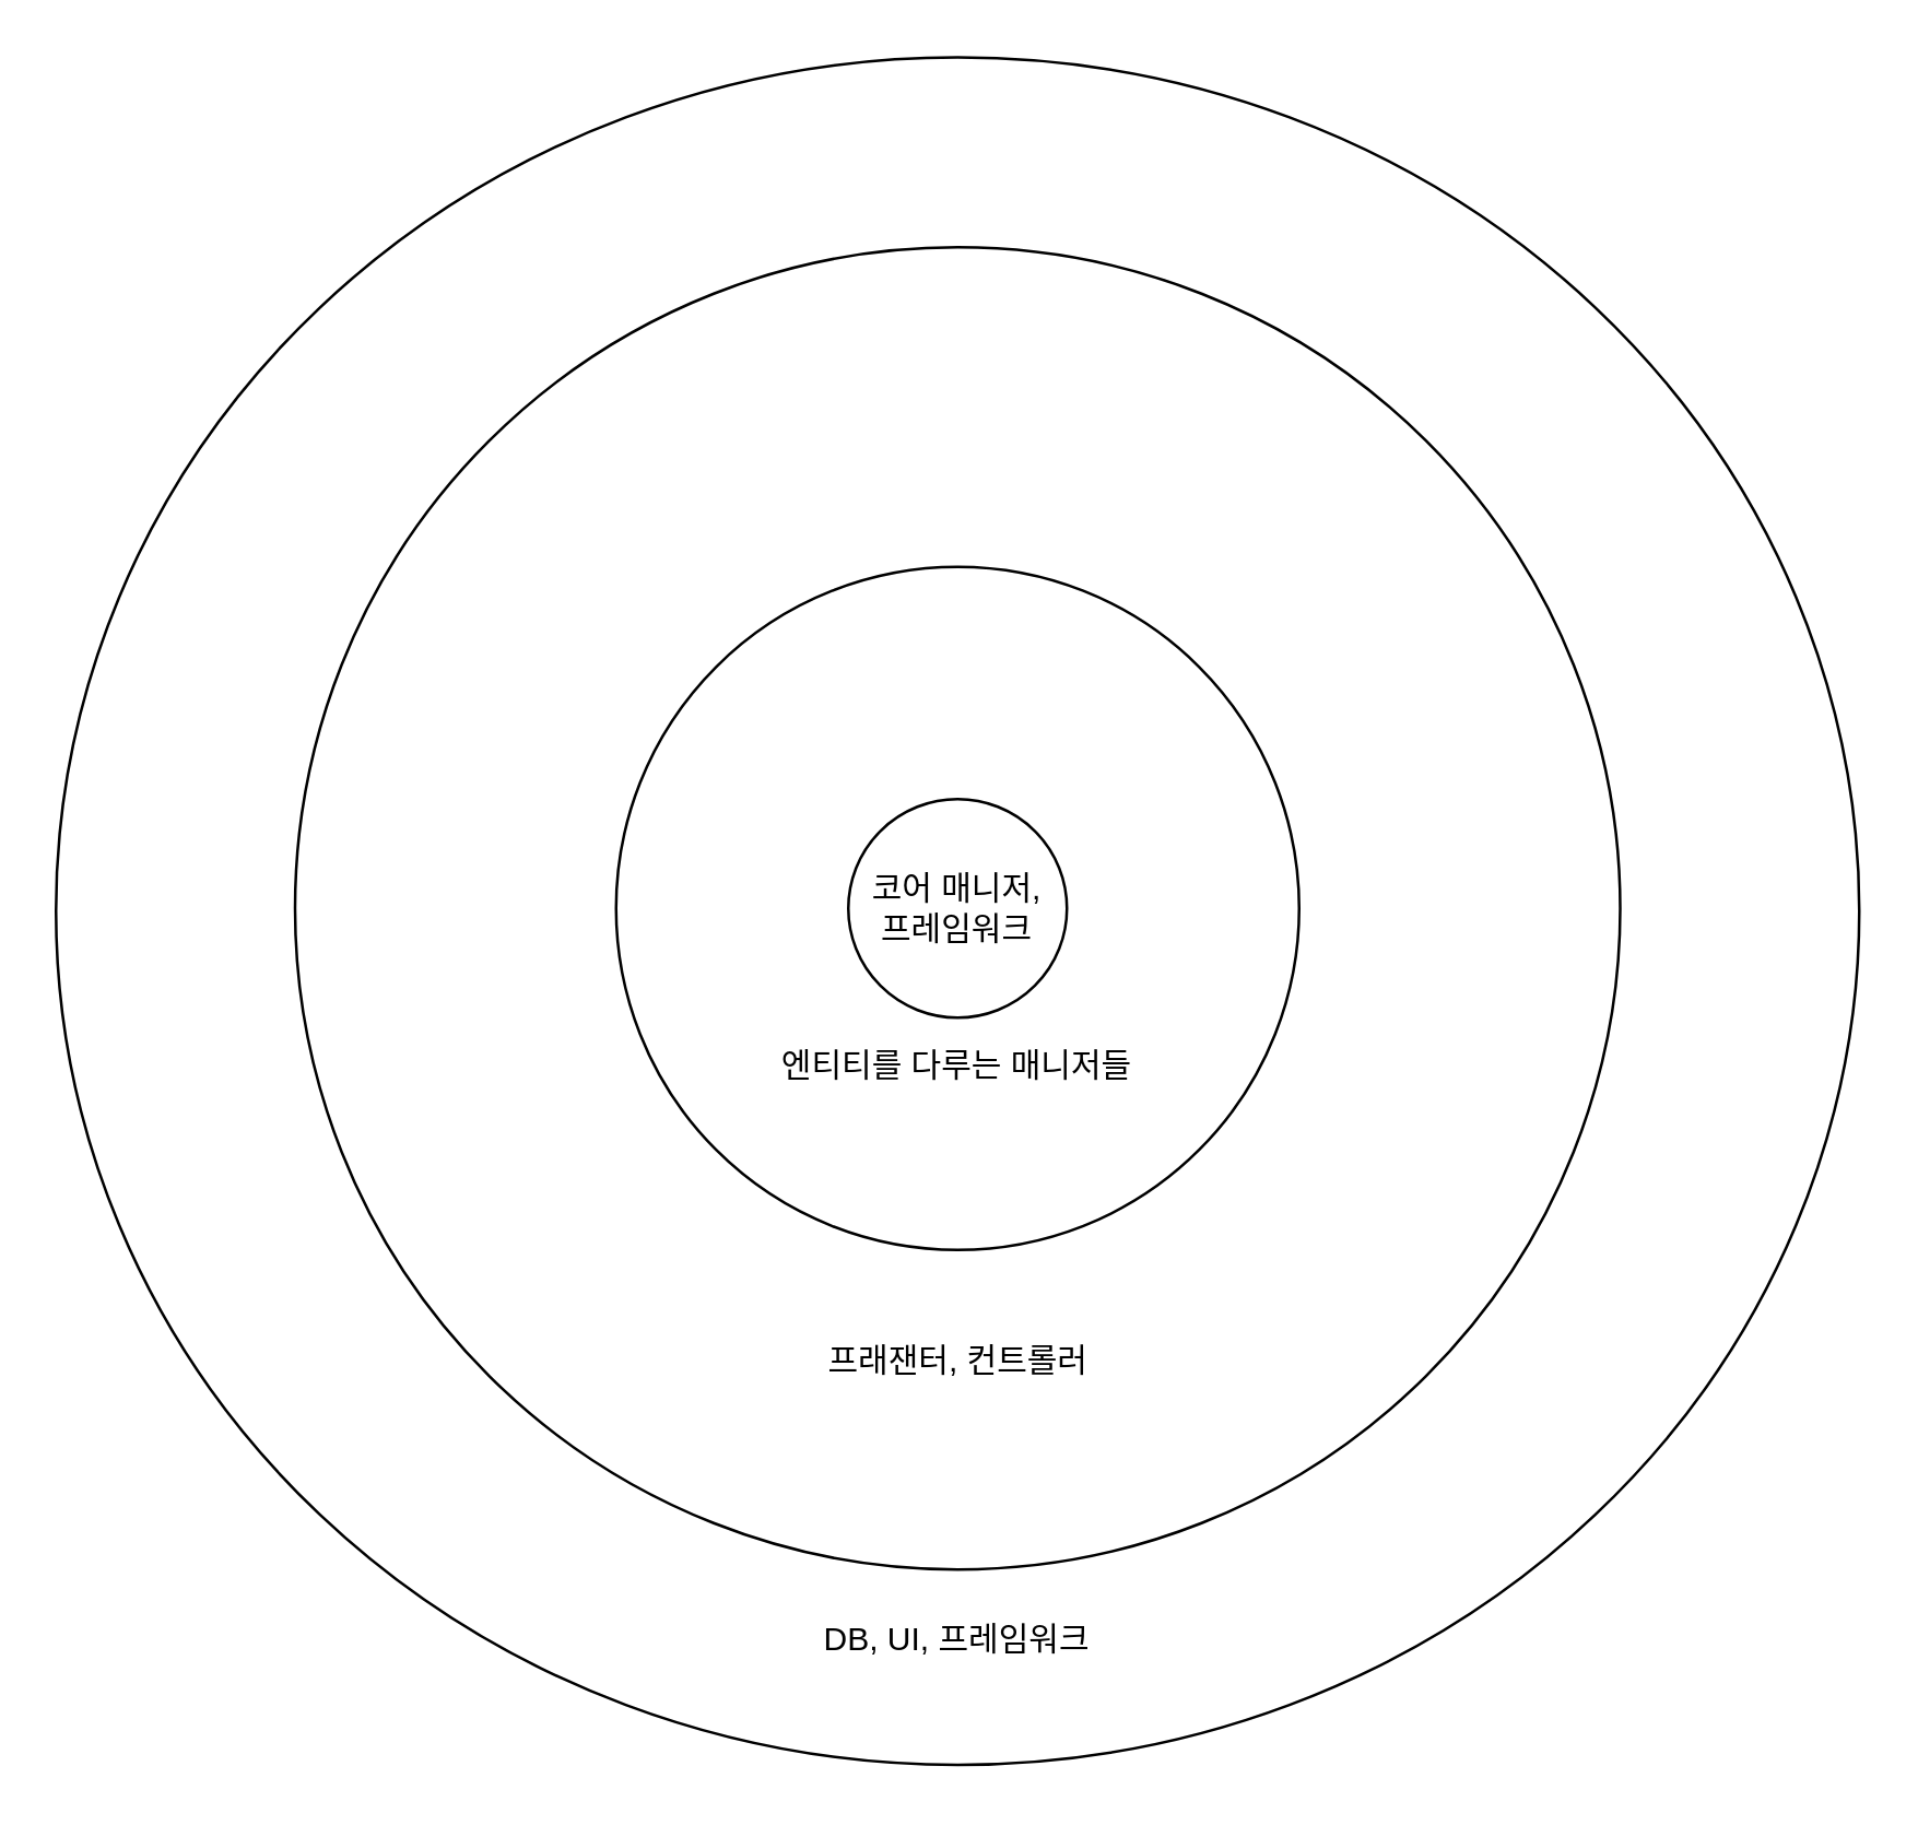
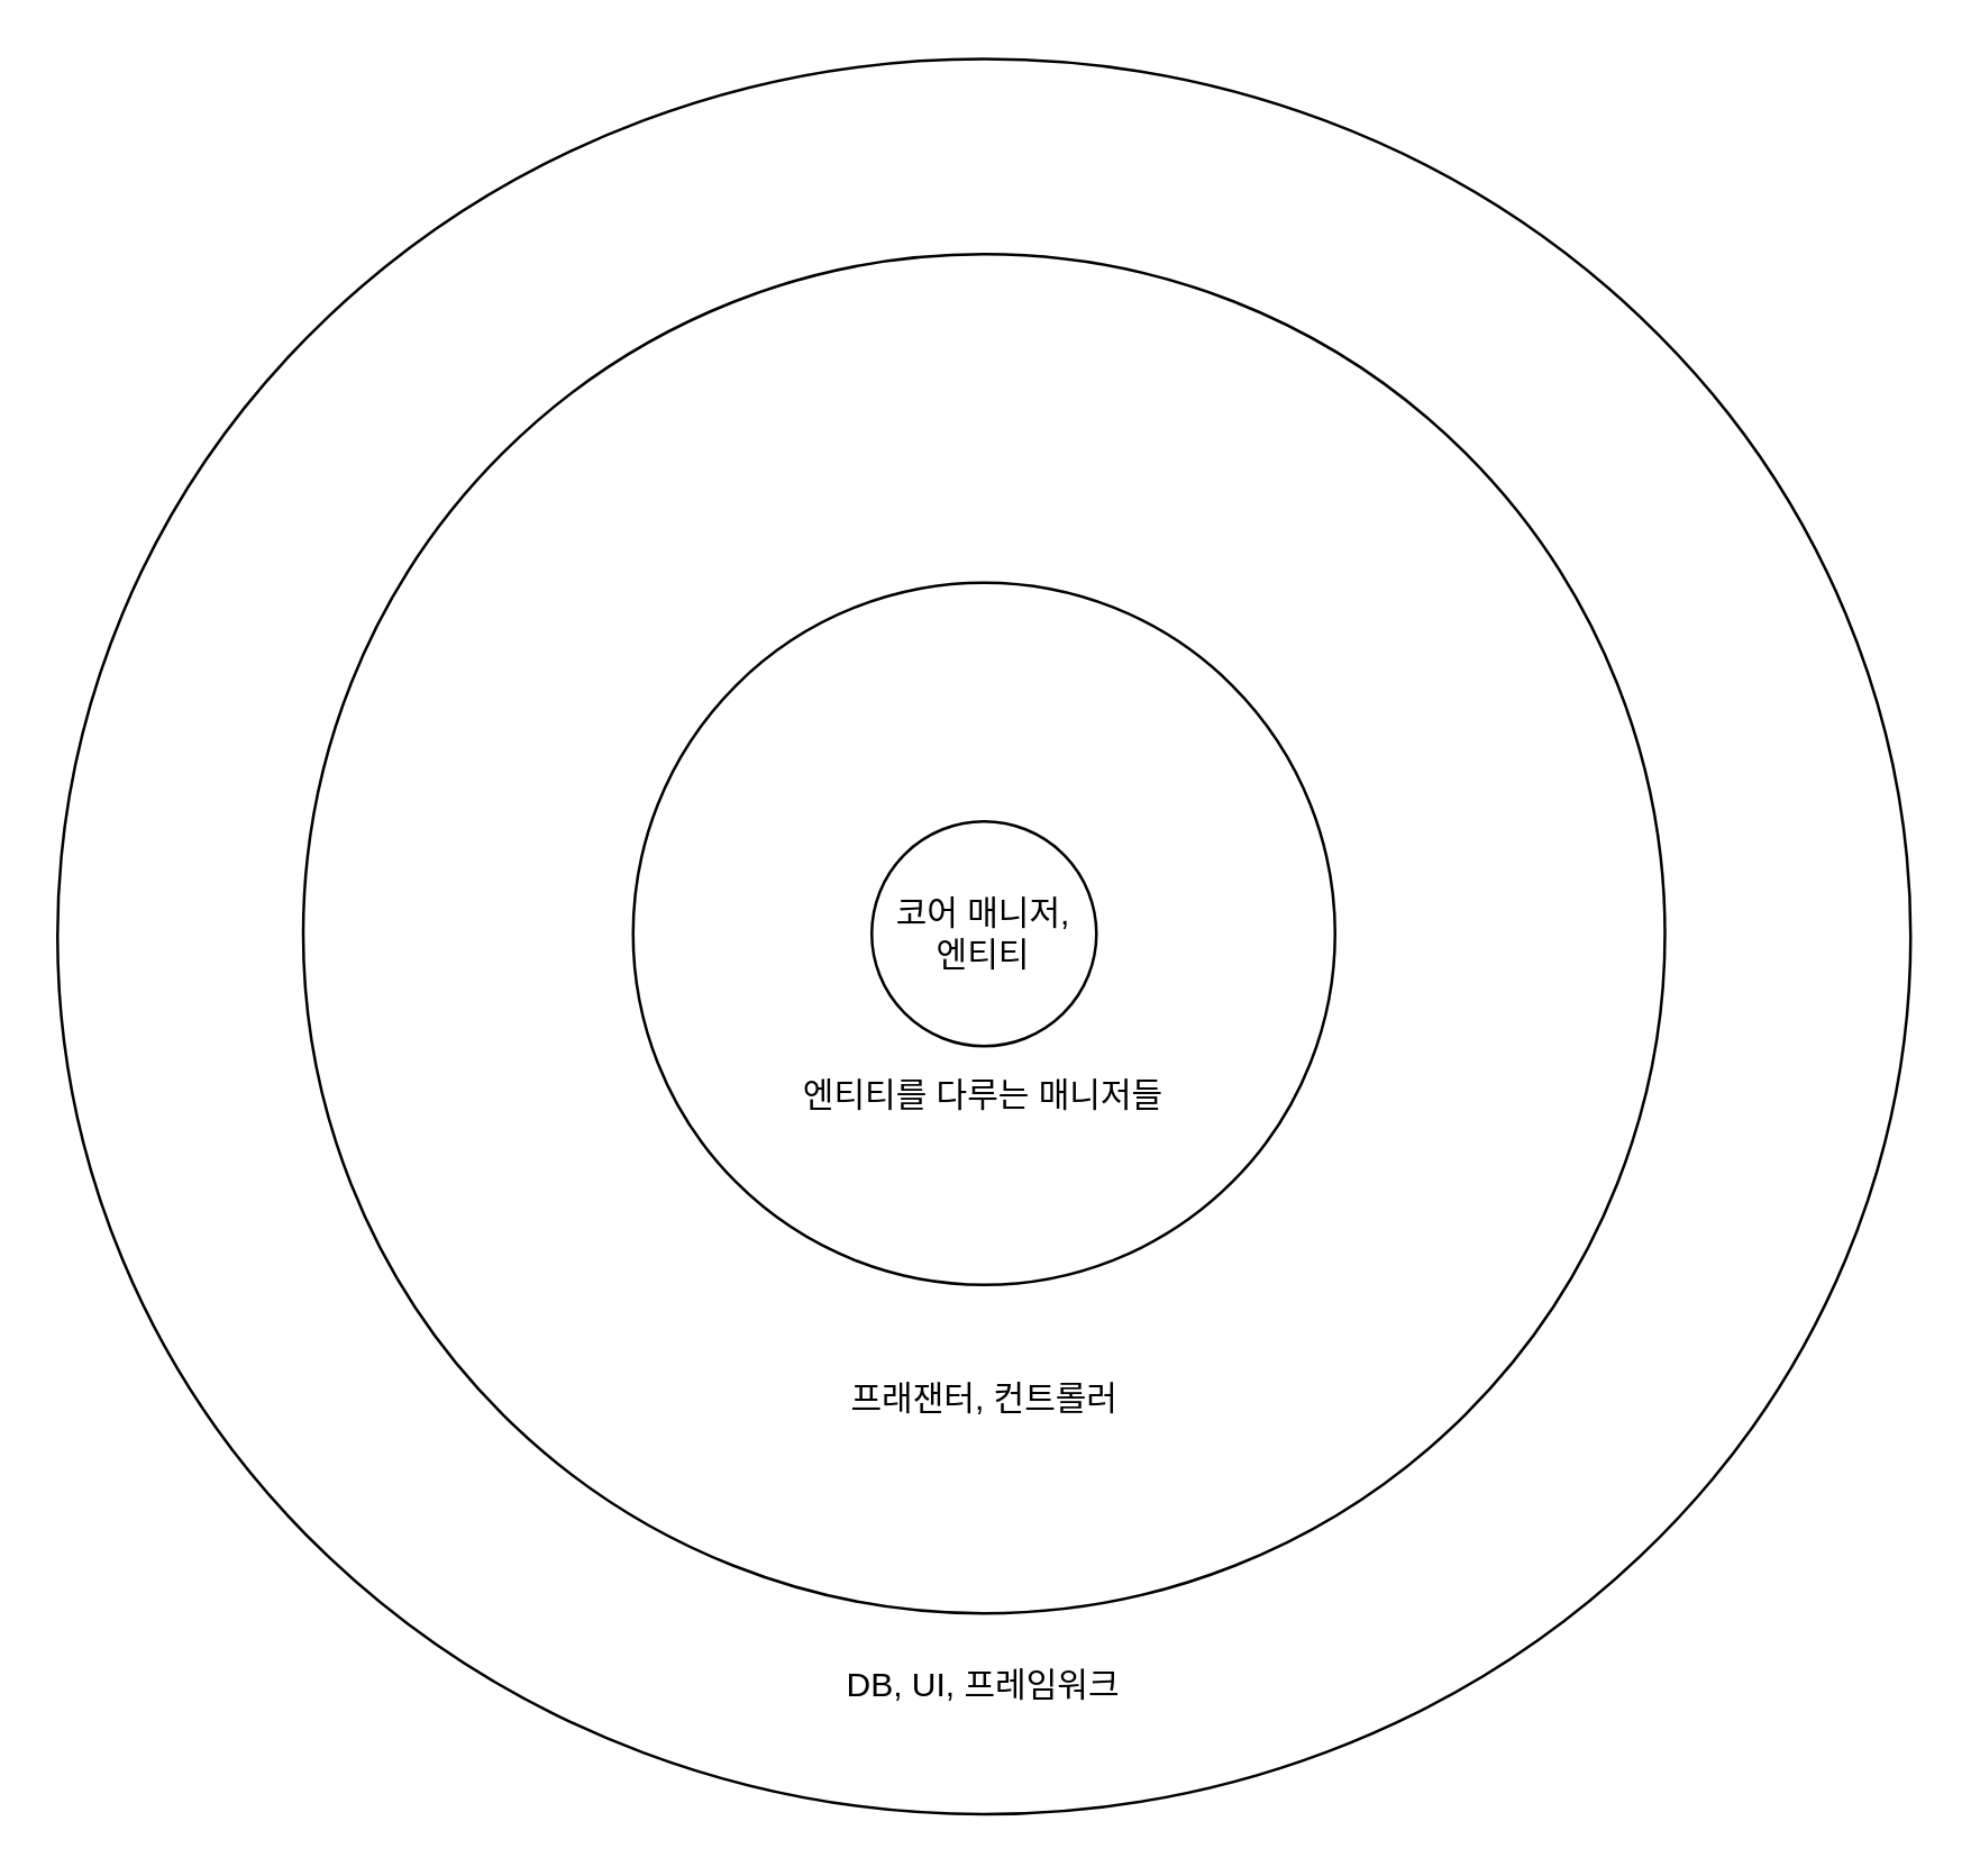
- <mxCell id="5" value="코어 매니저,&lt;br&gt;프레임워크" style="ellipse;whiteSpace=wrap;html=1;" vertex="1" parent="1"><mxGeometry x="310" y="292" width="80" height="80" as="geometry" /></mxCell>
+ <mxCell id="5" value="코어 매니저,&lt;br&gt;엔티티" style="ellipse;whiteSpace=wrap;html=1;" vertex="1" parent="1"><mxGeometry x="310" y="292" width="80" height="80" as="geometry" /></mxCell>
